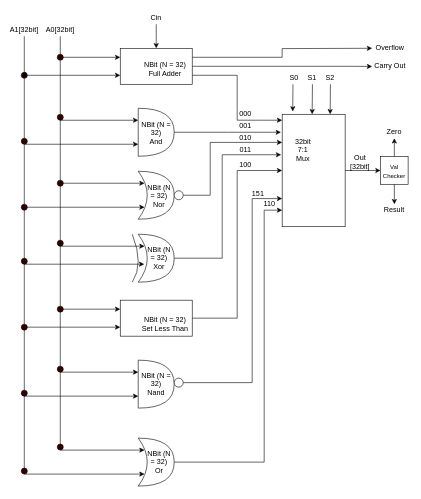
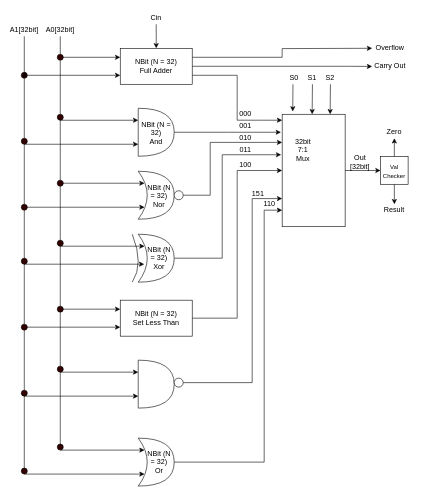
- <mxCell id="9" value="NBit (N = 32)&lt;br&gt;Full Adder" style="text;html=1;strokeColor=none;fillColor=none;align=center;verticalAlign=middle;whiteSpace=wrap;rounded=0;" vertex="1" parent="1"><mxGeometry x="235" y="105" width="80" height="20" as="geometry" /></mxCell>
+ <mxCell id="9" value="NBit (N = 32)&lt;br&gt;Full Adder" style="text;html=1;strokeColor=none;fillColor=none;align=center;verticalAlign=middle;whiteSpace=wrap;rounded=0;" vertex="1" parent="1"><mxGeometry x="220" y="100" width="80" height="20" as="geometry" /></mxCell>
- <mxCell id="59" value="NBit (N = 32)&lt;br&gt;Set Less Than" style="text;html=1;strokeColor=none;fillColor=none;align=center;verticalAlign=middle;whiteSpace=wrap;rounded=0;" vertex="1" parent="1"><mxGeometry x="235" y="530" width="80" height="20" as="geometry" /></mxCell>
+ <mxCell id="59" value="NBit (N = 32)&lt;br&gt;Set Less Than" style="text;html=1;strokeColor=none;fillColor=none;align=center;verticalAlign=middle;whiteSpace=wrap;rounded=0;" vertex="1" parent="1"><mxGeometry x="220" y="520" width="80" height="20" as="geometry" /></mxCell>
- <mxCell id="63" value="NBit (N = 32)&lt;br&gt;Nand" style="text;html=1;strokeColor=none;fillColor=none;align=center;verticalAlign=middle;whiteSpace=wrap;rounded=0;" vertex="1" parent="1"><mxGeometry x="230" y="630" width="60" height="20" as="geometry" /></mxCell>
